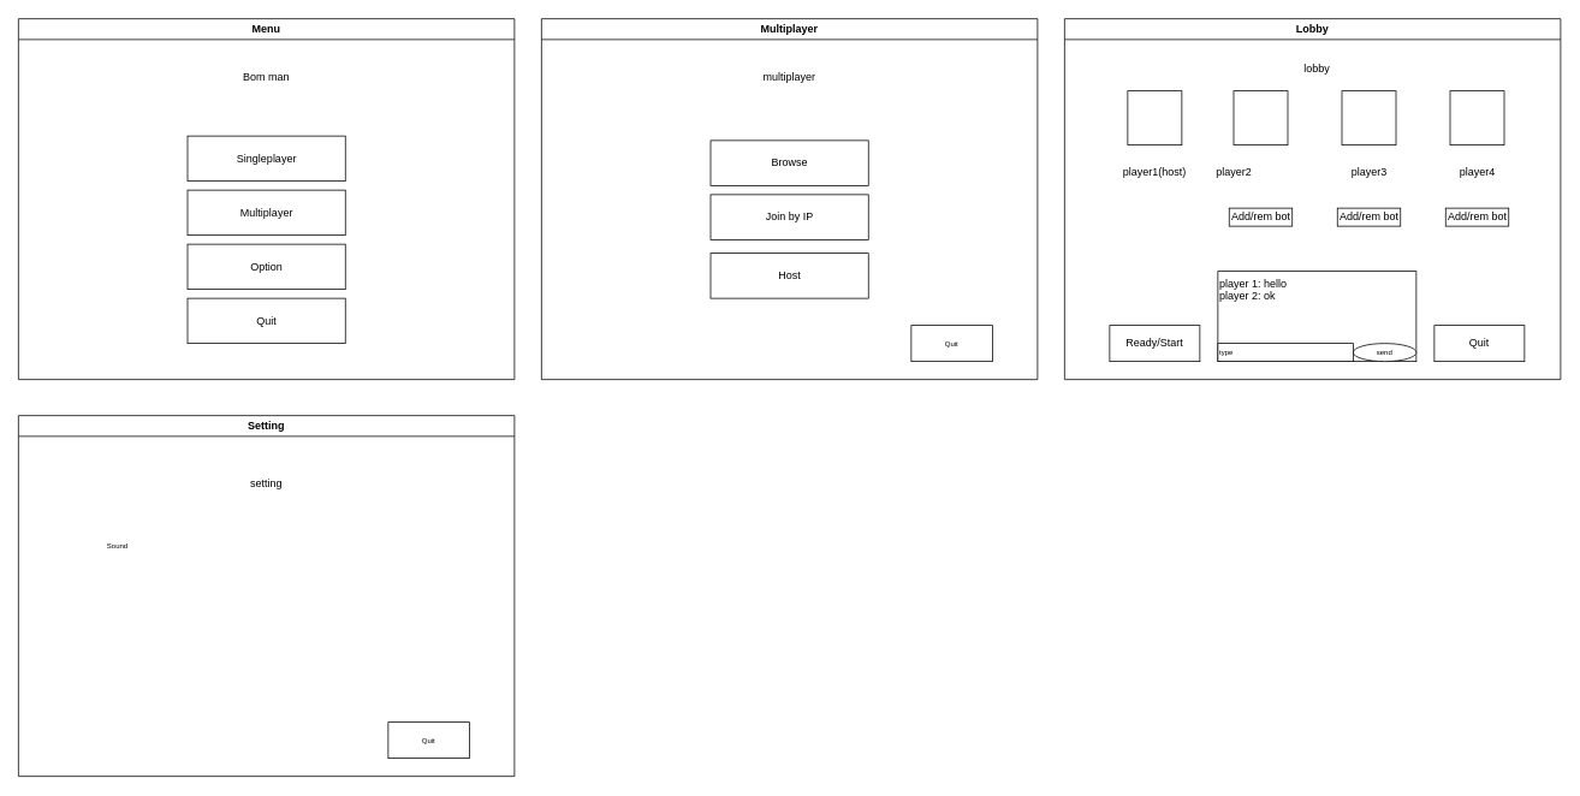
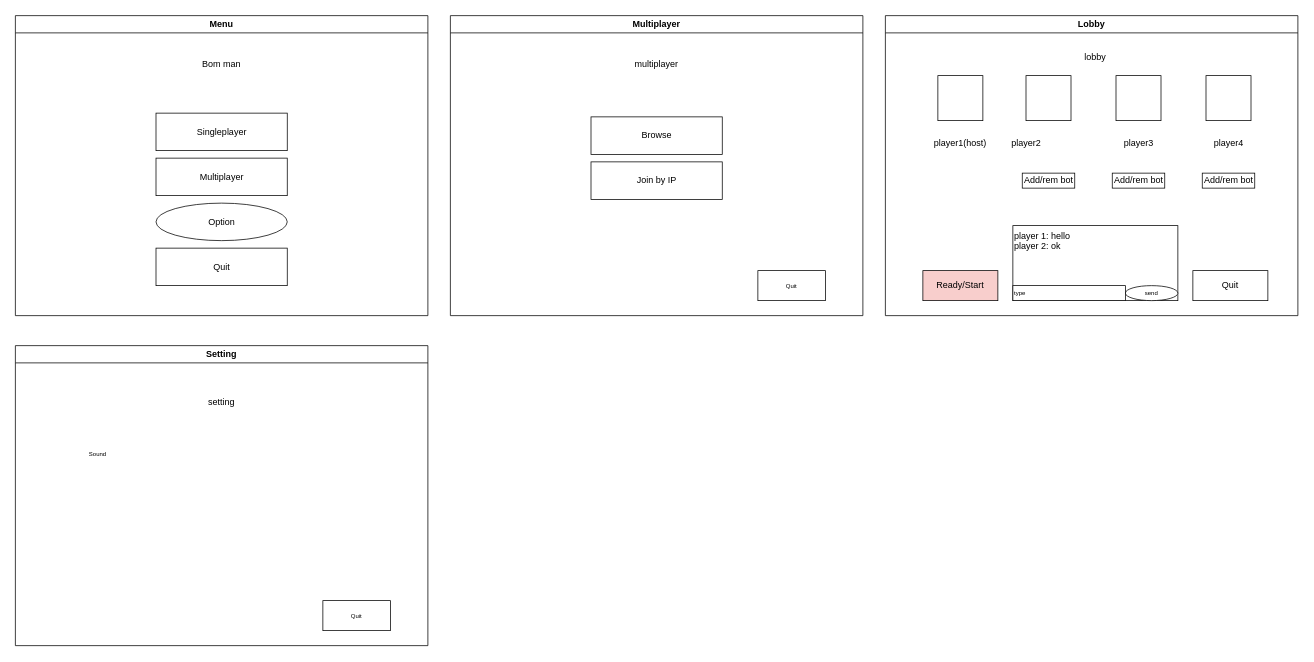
- <mxCell id="5" value="Option" style="rounded=0;whiteSpace=wrap;html=1;" vertex="1" parent="2"><mxGeometry x="187.5" y="250" width="175" height="50" as="geometry" /></mxCell>
+ <mxCell id="5" value="Option" style="ellipse;whiteSpace=wrap;html=1;" vertex="1" parent="2"><mxGeometry x="187.5" y="250" width="175" height="50" as="geometry" /></mxCell>
- <mxCell id="11" value="Host" style="rounded=0;whiteSpace=wrap;html=1;" vertex="1" parent="8"><mxGeometry x="187.5" y="260" width="175" height="50" as="geometry" /></mxCell>
- <mxCell id="16" value="Ready/Start" style="rounded=0;whiteSpace=wrap;html=1;" vertex="1" parent="14"><mxGeometry x="50" y="340" width="100" height="40" as="geometry" /></mxCell>
+ <mxCell id="16" value="Ready/Start" style="rounded=0;whiteSpace=wrap;html=1;fillColor=#f8cecc;" vertex="1" parent="14"><mxGeometry x="50" y="340" width="100" height="40" as="geometry" /></mxCell>
